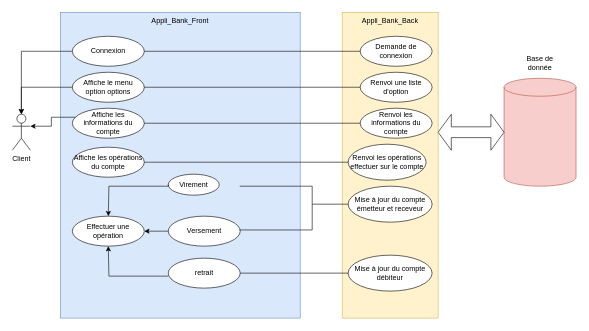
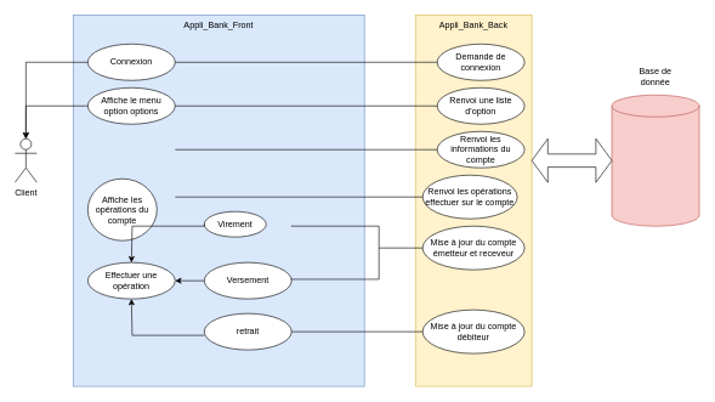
- <mxCell id="33" style="edgeStyle=orthogonalEdgeStyle;rounded=0;orthogonalLoop=1;jettySize=auto;html=1;entryX=1;entryY=0.333;entryDx=0;entryDy=0;entryPerimeter=0;exitX=0.042;exitY=0.3;exitDx=0;exitDy=0;exitPerimeter=0;" edge="1" parent="1" source="15" target="4"><mxGeometry relative="1" as="geometry"><mxPoint x="90" y="190" as="sourcePoint" /><mxPoint x="70" y="197.5" as="targetPoint" /><Array as="points" /></mxGeometry></mxCell>
- <mxCell id="15" value="Affiche les informations du compte" style="ellipse;whiteSpace=wrap;html=1;" vertex="1" parent="1"><mxGeometry x="120" y="180" width="120" height="50" as="geometry" /></mxCell>
- <mxCell id="18" value="Affiche les opérations du compte" style="ellipse;whiteSpace=wrap;html=1;" vertex="1" parent="1"><mxGeometry x="120" y="245" width="120" height="50" as="geometry" /></mxCell>
+ <mxCell id="18" value="Affiche les opérations du compte" style="ellipse;whiteSpace=wrap;html=1;" vertex="1" parent="1"><mxGeometry x="120" y="245" width="95" height="85" as="geometry" /></mxCell>
